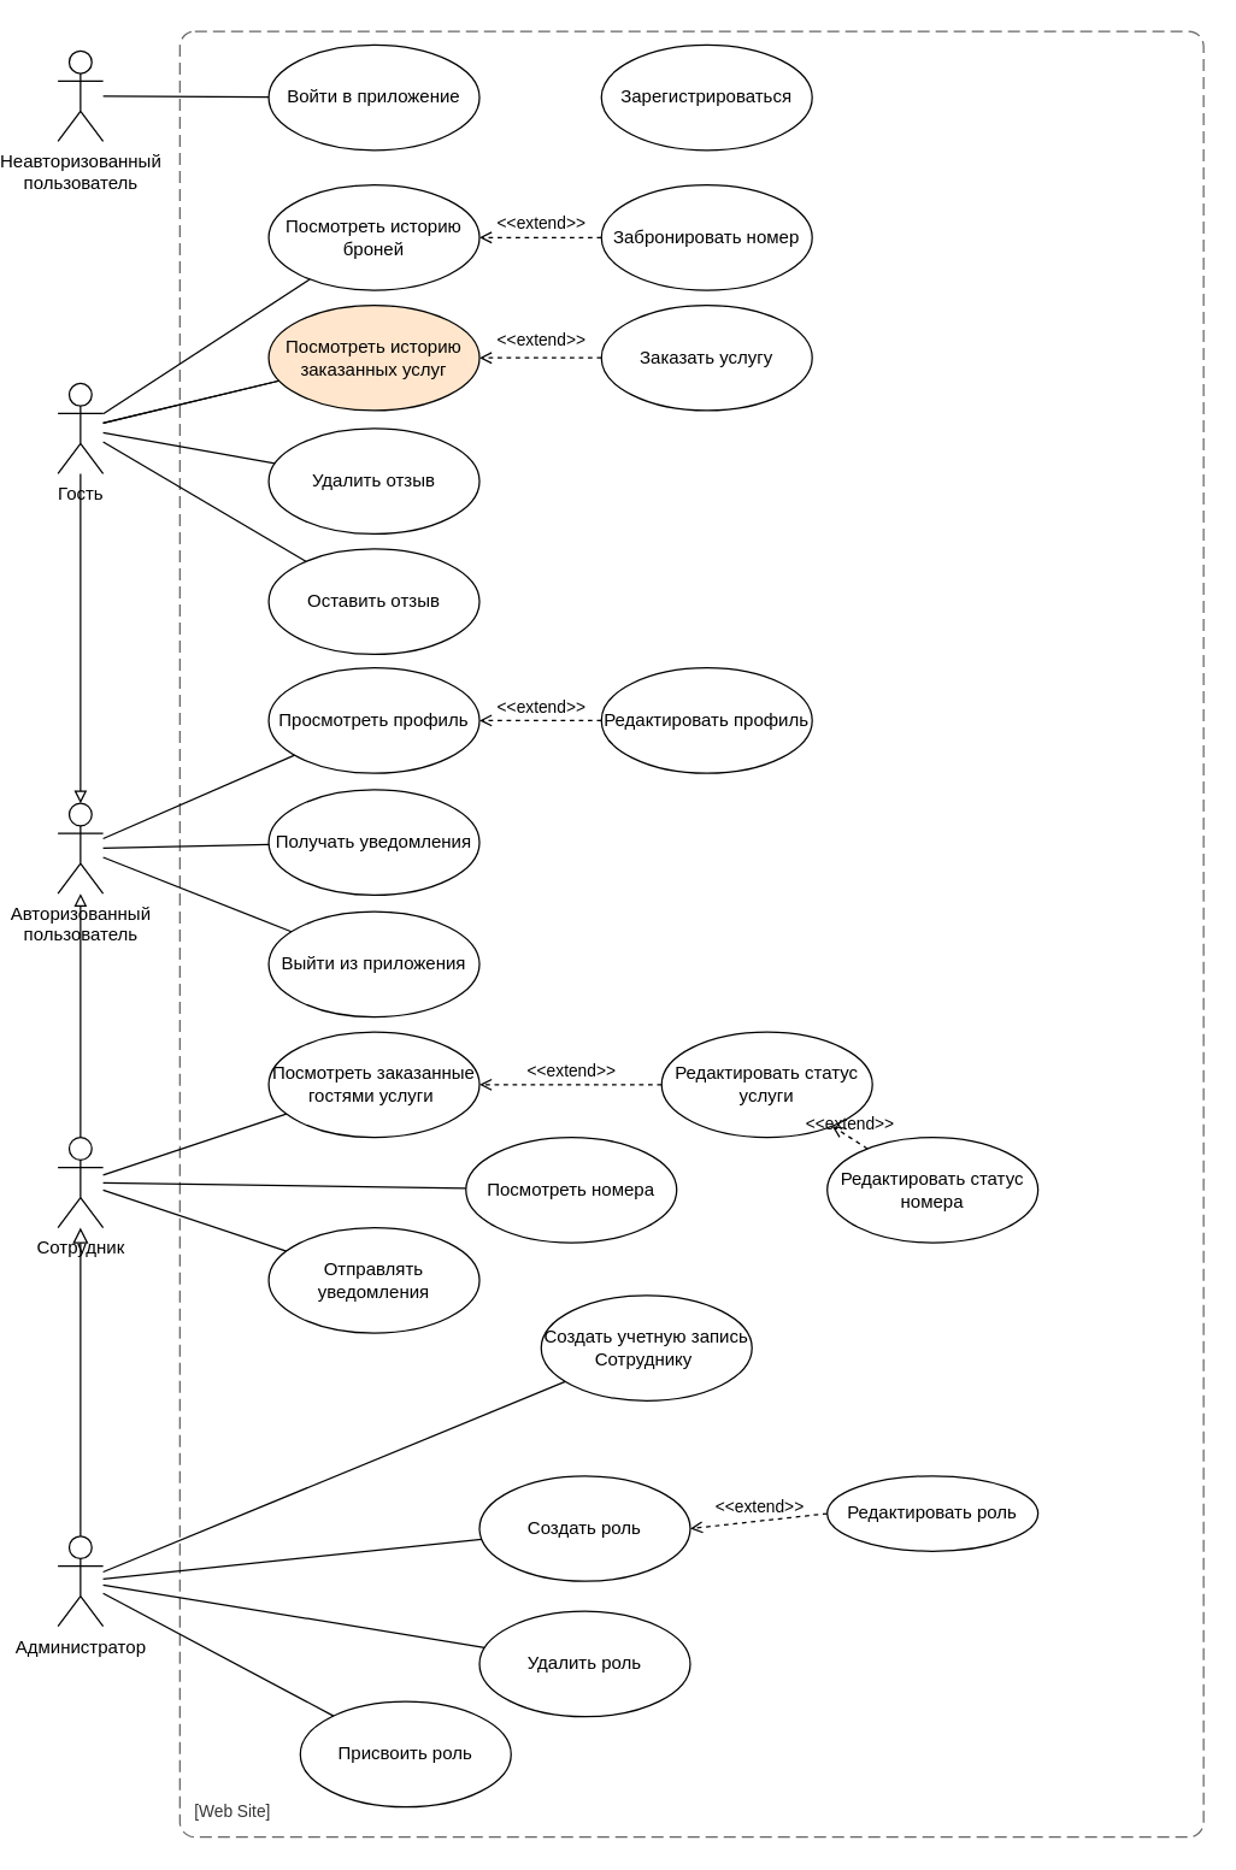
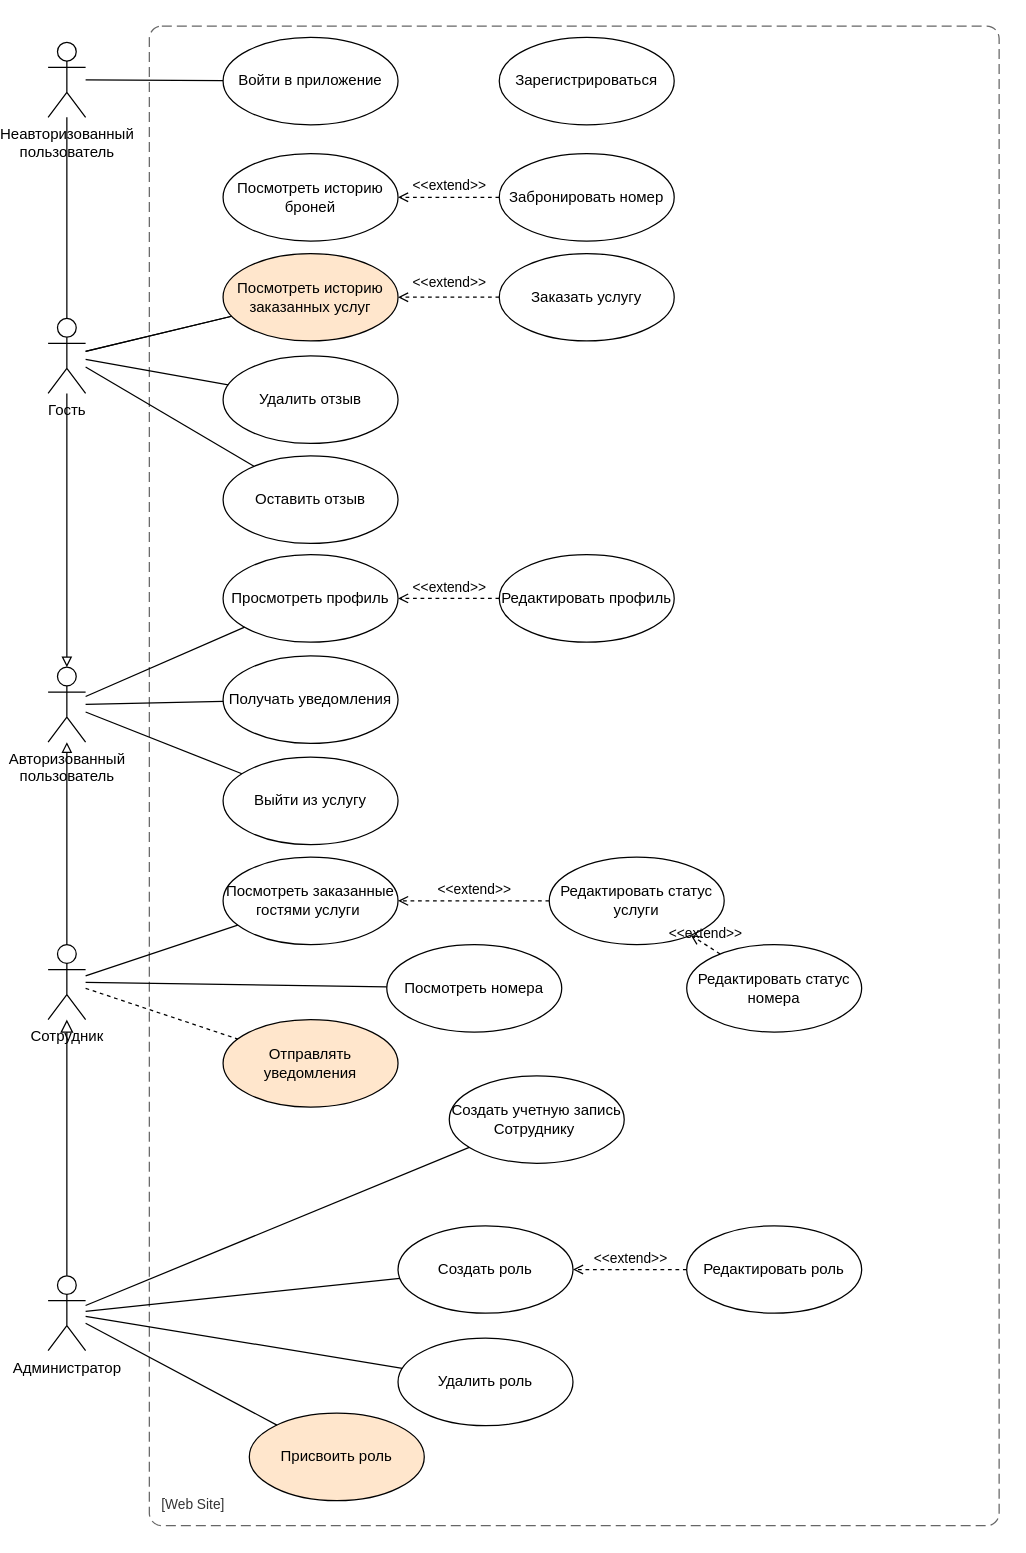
- <mxCell id="15" value="" style="rounded=0;orthogonalLoop=1;jettySize=auto;html=1;endArrow=none;endFill=0;elbow=vertical;" parent="1" source="3" target="14" edge="1"><mxGeometry relative="1" as="geometry"><mxPoint x="60" y="406.983" as="sourcePoint" /><mxPoint x="247.913" y="582.157" as="targetPoint" /></mxGeometry></mxCell>
+ <mxCell id="15" value="" style="rounded=0;orthogonalLoop=1;jettySize=auto;html=1;endArrow=none;endFill=0;elbow=vertical;" parent="1" source="3" target="2" edge="1"><mxGeometry relative="1" as="geometry"><mxPoint x="60" y="406.983" as="sourcePoint" /><mxPoint x="247.913" y="582.157" as="targetPoint" /></mxGeometry></mxCell>
- <mxCell id="26" value="Выйти из приложения" style="ellipse;whiteSpace=wrap;html=1;" parent="1" vertex="1"><mxGeometry x="160" y="605" width="140" height="70" as="geometry" /></mxCell>
+ <mxCell id="26" value="Выйти из услугу" style="ellipse;whiteSpace=wrap;html=1;" parent="1" vertex="1"><mxGeometry x="160" y="605" width="140" height="70" as="geometry" /></mxCell>
- <mxCell id="36" value="" style="rounded=0;orthogonalLoop=1;jettySize=auto;html=1;endArrow=none;endFill=0;elbow=vertical;" parent="1" source="24" target="35" edge="1"><mxGeometry relative="1" as="geometry"><mxPoint x="60" y="730" as="sourcePoint" /><mxPoint x="170" y="730" as="targetPoint" /></mxGeometry></mxCell>
+ <mxCell id="36" value="" style="rounded=0;orthogonalLoop=1;jettySize=auto;html=1;endArrow=none;endFill=0;elbow=vertical;dashed=1;" parent="1" source="24" target="35" edge="1"><mxGeometry relative="1" as="geometry"><mxPoint x="60" y="730" as="sourcePoint" /><mxPoint x="170" y="730" as="targetPoint" /></mxGeometry></mxCell>
- <mxCell id="35" value="Отправлять уведомления" style="ellipse;whiteSpace=wrap;html=1;" parent="1" vertex="1"><mxGeometry x="160" y="815" width="140" height="70" as="geometry" /></mxCell>
+ <mxCell id="35" value="Отправлять уведомления" style="ellipse;whiteSpace=wrap;html=1;fillColor=#ffe6cc;" parent="1" vertex="1"><mxGeometry x="160" y="815" width="140" height="70" as="geometry" /></mxCell>
- <mxCell id="54" value="Редактировать роль" style="ellipse;whiteSpace=wrap;html=1;" vertex="1" parent="1"><mxGeometry x="531" y="980" width="140" height="50" as="geometry" /></mxCell>
+ <mxCell id="54" value="Редактировать роль" style="ellipse;whiteSpace=wrap;html=1;" vertex="1" parent="1"><mxGeometry x="531" y="980" width="140" height="70" as="geometry" /></mxCell>
- <mxCell id="52" value="Присвоить роль" style="ellipse;whiteSpace=wrap;html=1;" vertex="1" parent="1"><mxGeometry x="181" y="1130" width="140" height="70" as="geometry" /></mxCell>
+ <mxCell id="52" value="Присвоить роль" style="ellipse;whiteSpace=wrap;html=1;fillColor=#ffe6cc;" vertex="1" parent="1"><mxGeometry x="181" y="1130" width="140" height="70" as="geometry" /></mxCell>
